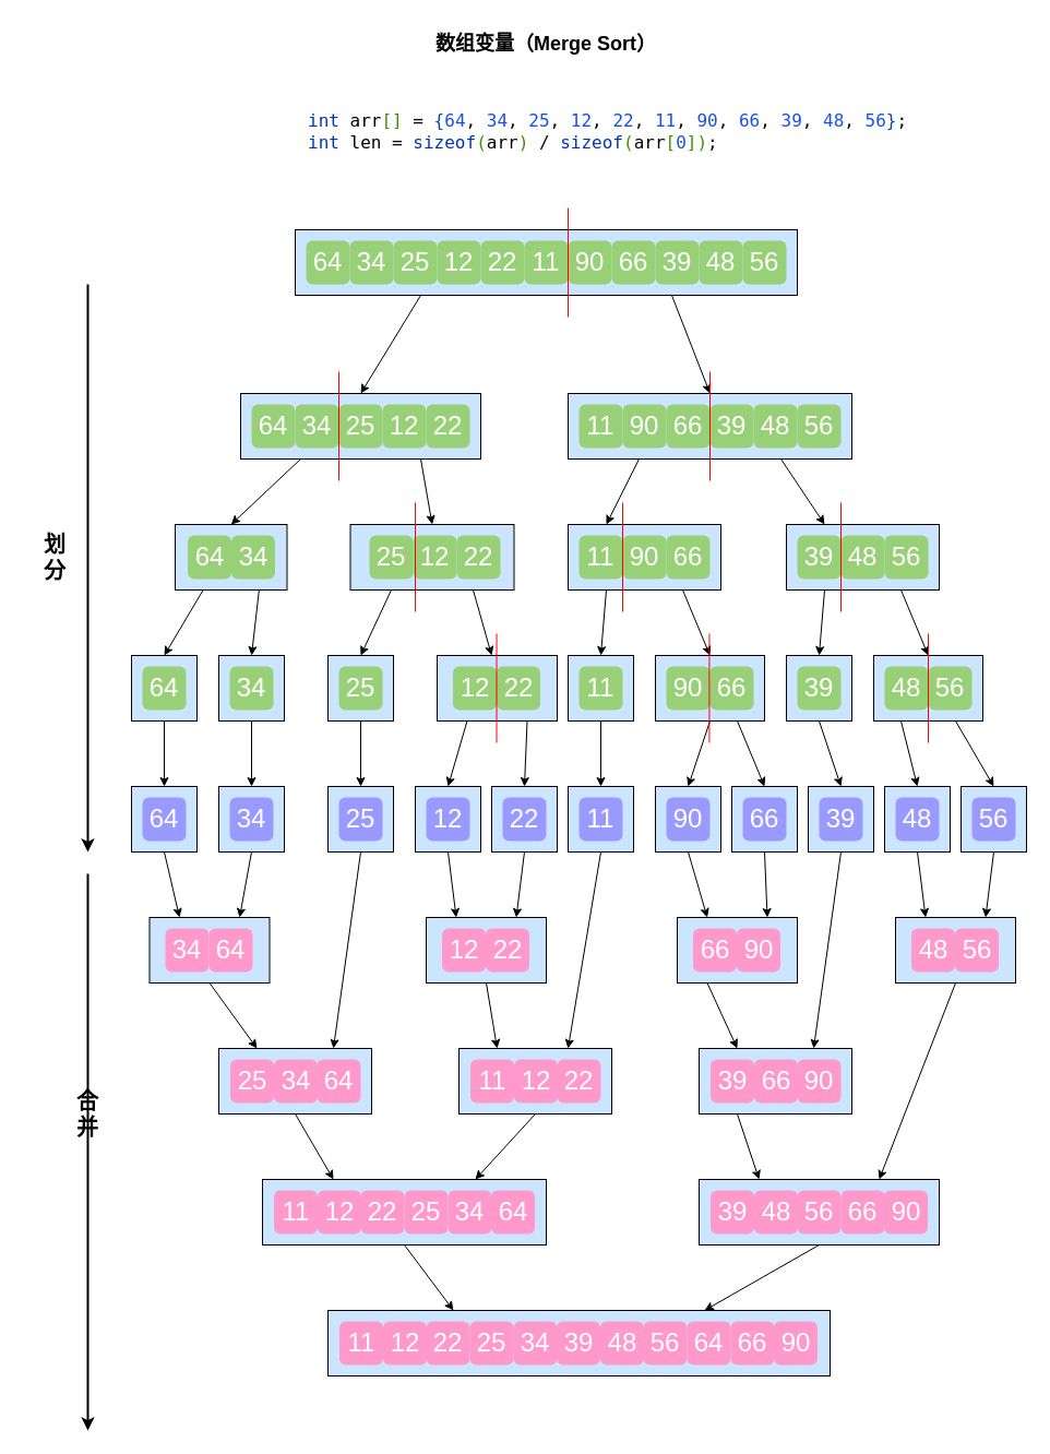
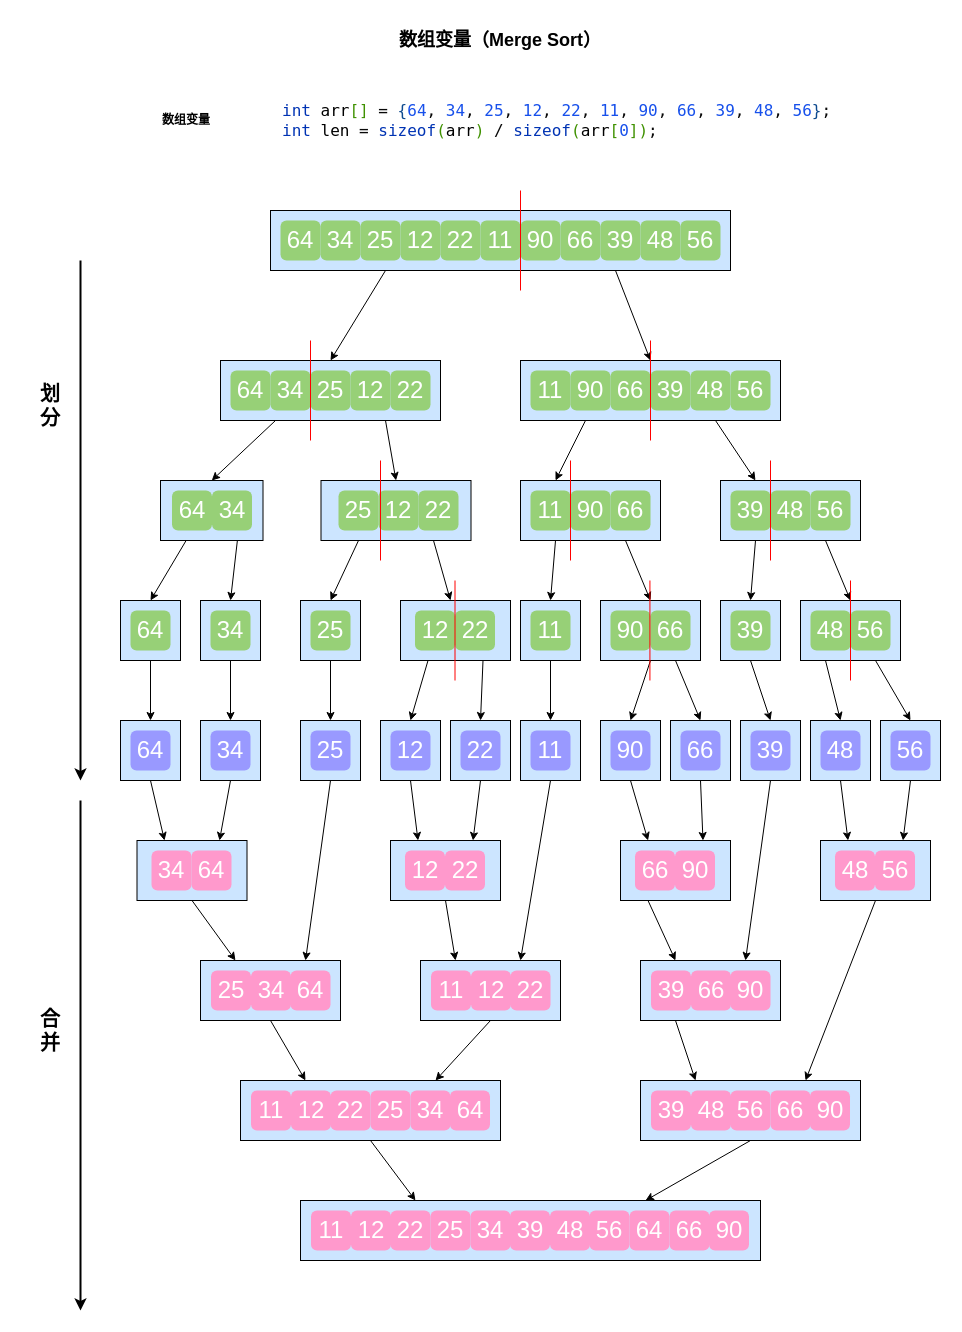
+ <mxCell id="13" value="&lt;b&gt;数组变量&lt;/b&gt;" style="text;html=1;align=left;verticalAlign=middle;whiteSpace=wrap;rounded=0;" vertex="1" parent="1"><mxGeometry x="160" y="100" width="80" height="40" as="geometry" /></mxCell>
- <mxCell id="131" value="&lt;font style=&quot;font-size: 20px;&quot;&gt;&lt;b style=&quot;&quot;&gt;划&lt;/b&gt;&lt;/font&gt;&lt;div&gt;&lt;font style=&quot;font-size: 20px;&quot;&gt;&lt;b style=&quot;&quot;&gt;分&lt;/b&gt;&lt;/font&gt;&lt;/div&gt;" style="text;html=1;align=center;verticalAlign=middle;whiteSpace=wrap;rounded=0;" vertex="1" parent="1"><mxGeometry x="20" y="470" width="60" height="80" as="geometry" /></mxCell>
+ <mxCell id="131" value="&lt;font style=&quot;font-size: 20px;&quot;&gt;&lt;b style=&quot;&quot;&gt;划&lt;/b&gt;&lt;/font&gt;&lt;div&gt;&lt;font style=&quot;font-size: 20px;&quot;&gt;&lt;b style=&quot;&quot;&gt;分&lt;/b&gt;&lt;/font&gt;&lt;/div&gt;" style="text;html=1;align=center;verticalAlign=middle;whiteSpace=wrap;rounded=0;" vertex="1" parent="1"><mxGeometry x="20" y="365" width="60" height="80" as="geometry" /></mxCell>
- <mxCell id="138" value="&lt;b style=&quot;&quot;&gt;&lt;font style=&quot;font-size: 20px;&quot;&gt;合&lt;/font&gt;&lt;/b&gt;&lt;div&gt;&lt;b style=&quot;&quot;&gt;&lt;font style=&quot;font-size: 20px;&quot;&gt;并&lt;/font&gt;&lt;/b&gt;&lt;/div&gt;" style="text;html=1;align=center;verticalAlign=middle;whiteSpace=wrap;rounded=0;" vertex="1" parent="1"><mxGeometry x="50" y="980" width="60" height="80" as="geometry" /></mxCell>
+ <mxCell id="138" value="&lt;b style=&quot;&quot;&gt;&lt;font style=&quot;font-size: 20px;&quot;&gt;合&lt;/font&gt;&lt;/b&gt;&lt;div&gt;&lt;b style=&quot;&quot;&gt;&lt;font style=&quot;font-size: 20px;&quot;&gt;并&lt;/font&gt;&lt;/b&gt;&lt;/div&gt;" style="text;html=1;align=center;verticalAlign=middle;whiteSpace=wrap;rounded=0;" vertex="1" parent="1"><mxGeometry x="20" y="990" width="60" height="80" as="geometry" /></mxCell>
